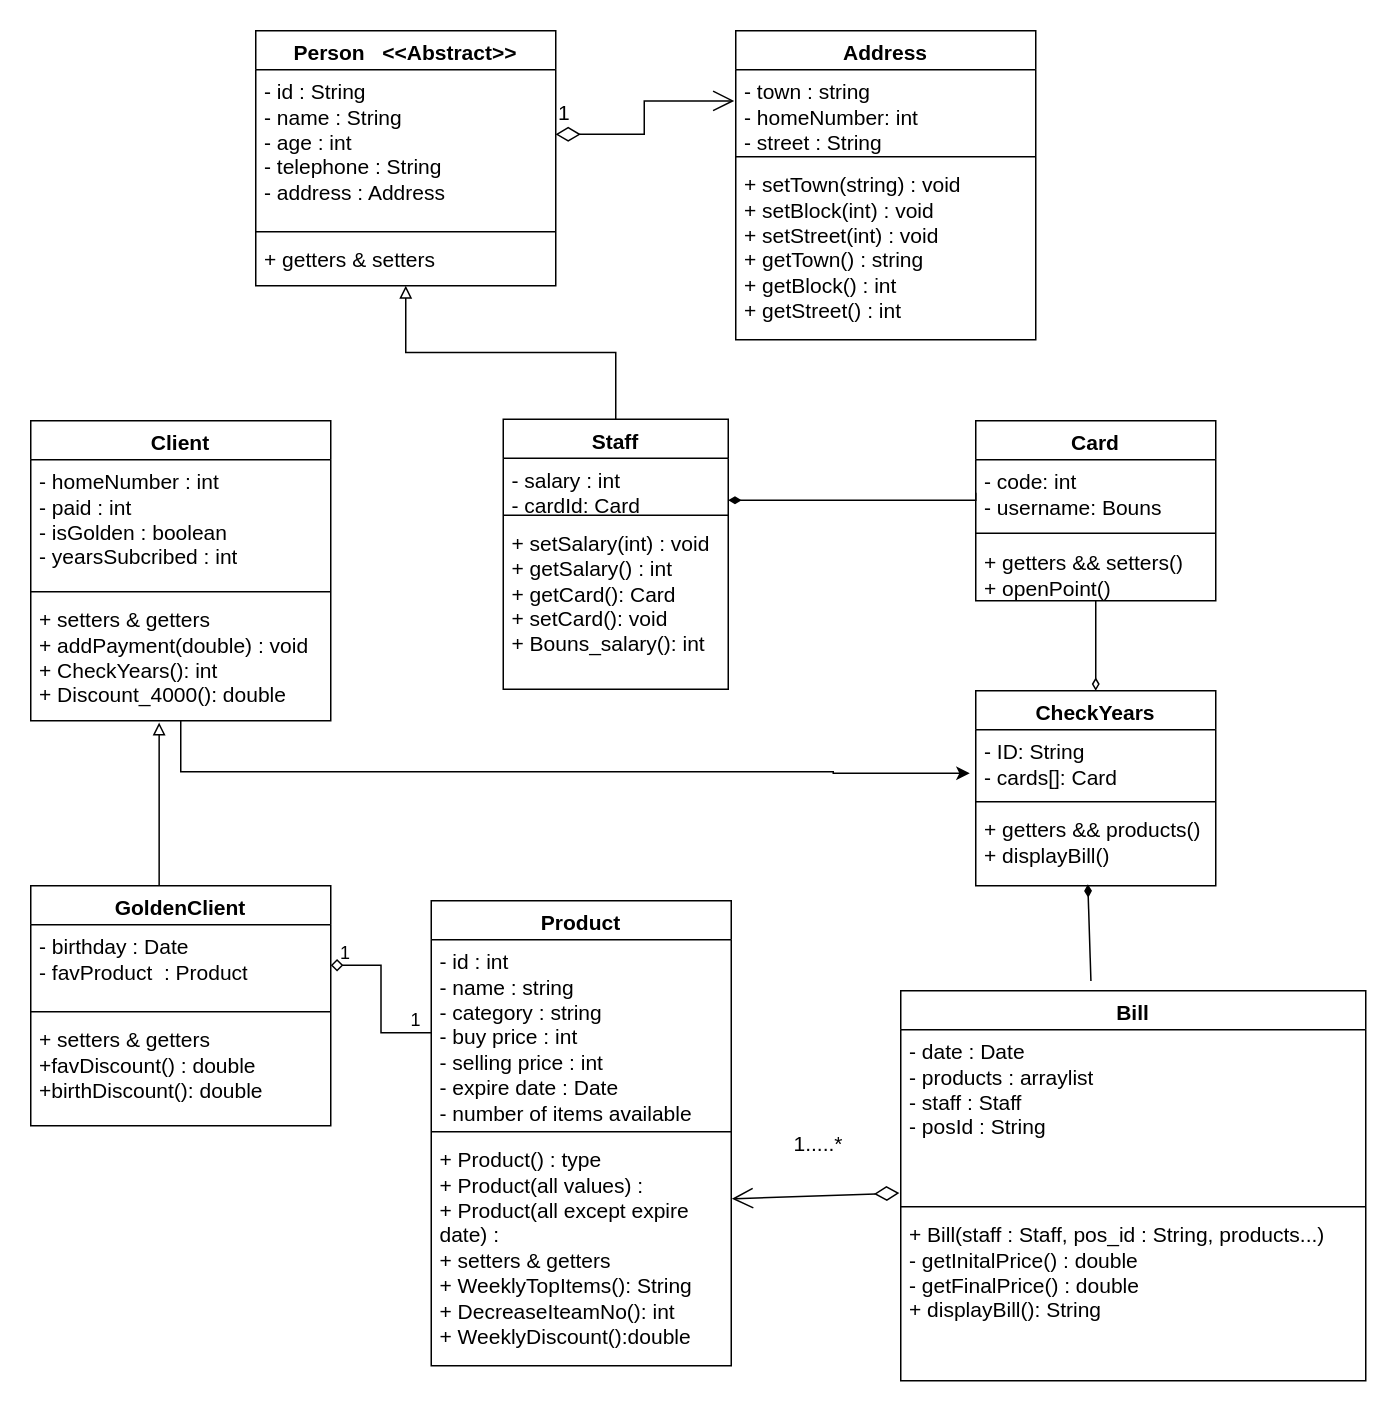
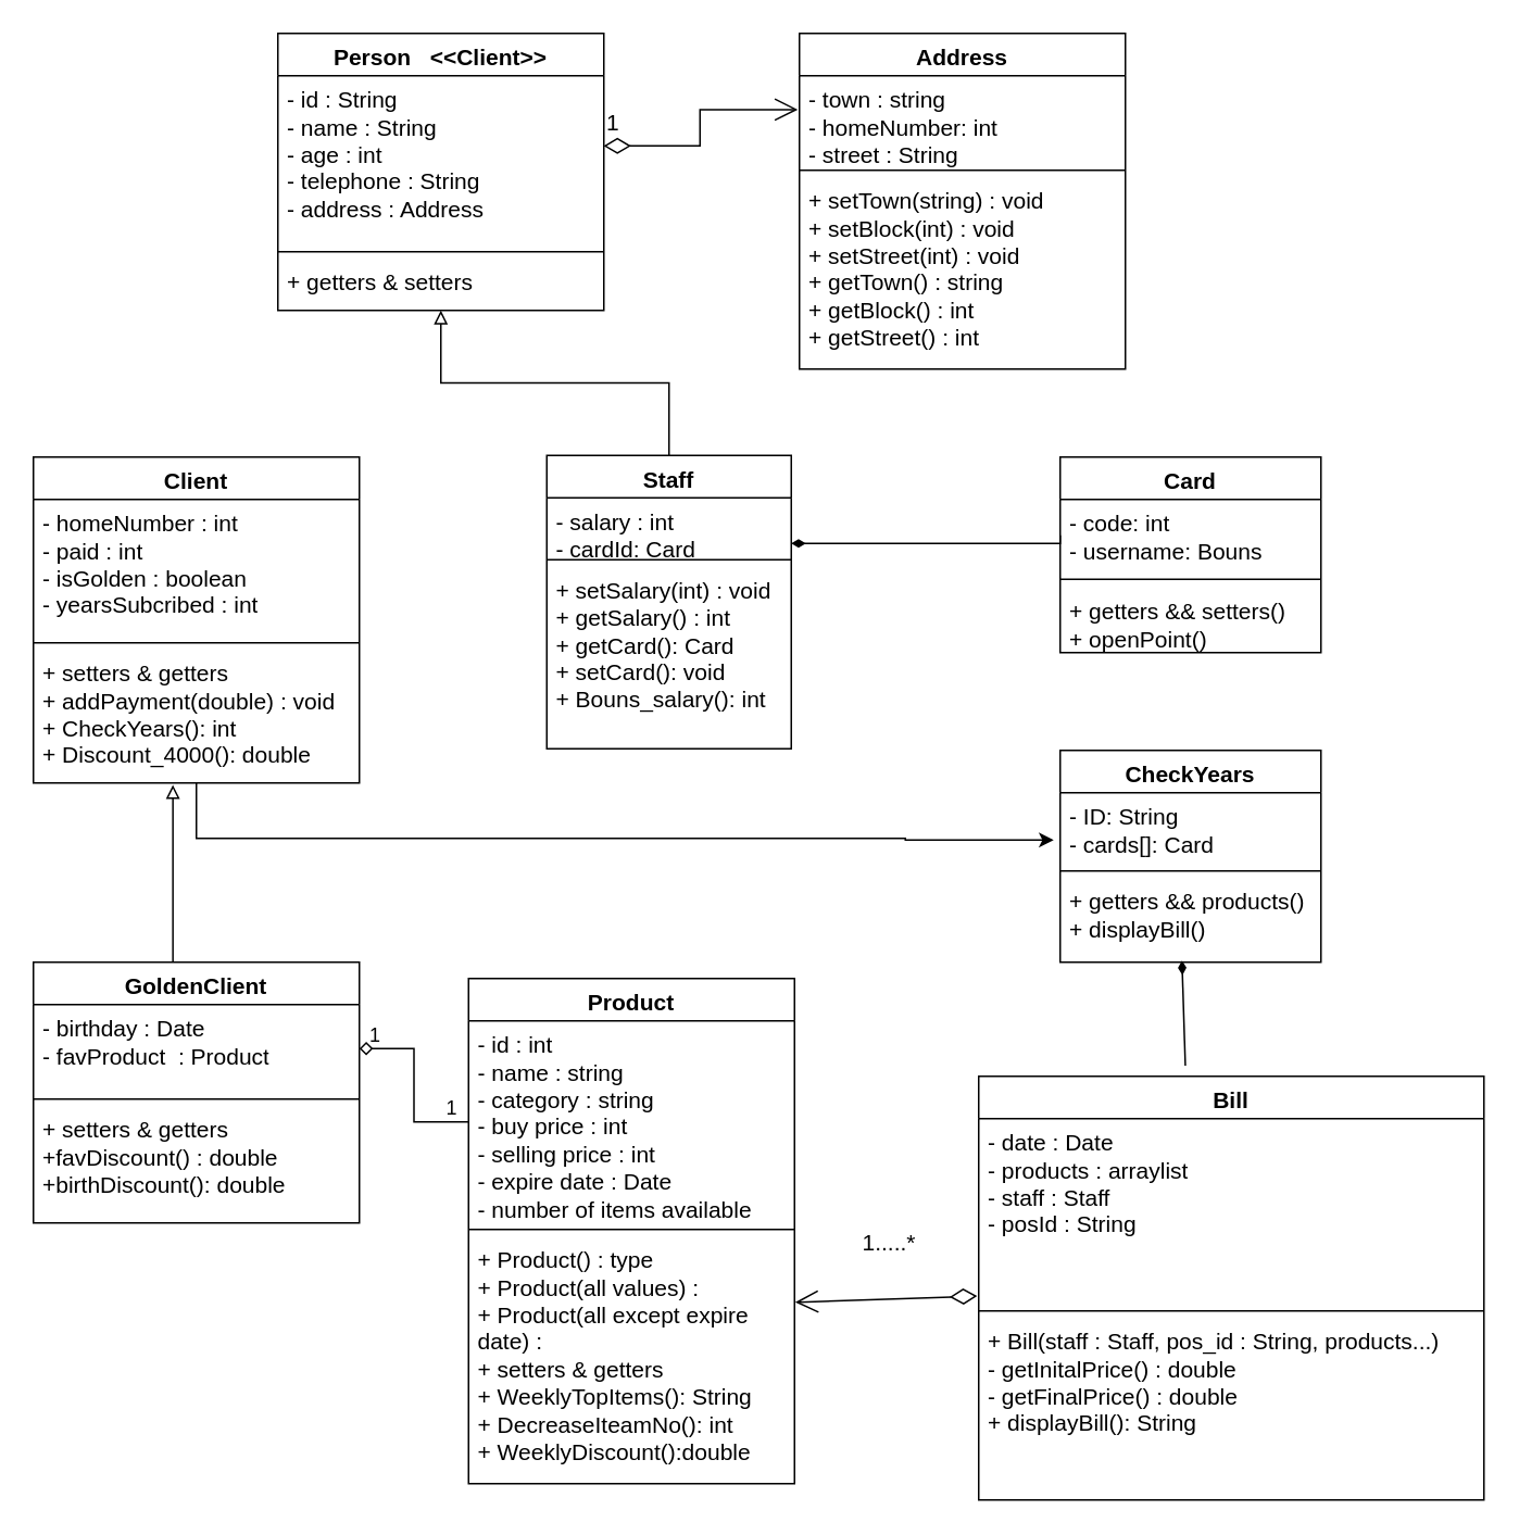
- <mxCell id="28" value="Person&amp;nbsp; &amp;nbsp;&amp;lt;&amp;lt;Abstract&amp;gt;&amp;gt;" style="swimlane;fontStyle=1;align=center;verticalAlign=top;childLayout=stackLayout;horizontal=1;startSize=26;horizontalStack=0;resizeParent=1;resizeParentMax=0;resizeLast=0;collapsible=1;marginBottom=0;whiteSpace=wrap;html=1;labelBackgroundColor=none;fontSize=14;" parent="1" vertex="1"><mxGeometry x="170" y="20" width="200" height="170" as="geometry" /></mxCell>
+ <mxCell id="28" value="Person&amp;nbsp; &amp;nbsp;&amp;lt;&amp;lt;Client&amp;gt;&amp;gt;" style="swimlane;fontStyle=1;align=center;verticalAlign=top;childLayout=stackLayout;horizontal=1;startSize=26;horizontalStack=0;resizeParent=1;resizeParentMax=0;resizeLast=0;collapsible=1;marginBottom=0;whiteSpace=wrap;html=1;labelBackgroundColor=none;fontSize=14;" parent="1" vertex="1"><mxGeometry x="170" y="20" width="200" height="170" as="geometry" /></mxCell>
- <mxCell id="44" style="rounded=0;orthogonalLoop=1;jettySize=auto;html=1;endArrow=diamondThin;endFill=0;labelBackgroundColor=none;horizontal=1;fontSize=14;" parent="1" source="42" target="32" edge="1"><mxGeometry relative="1" as="geometry" /></mxCell>
